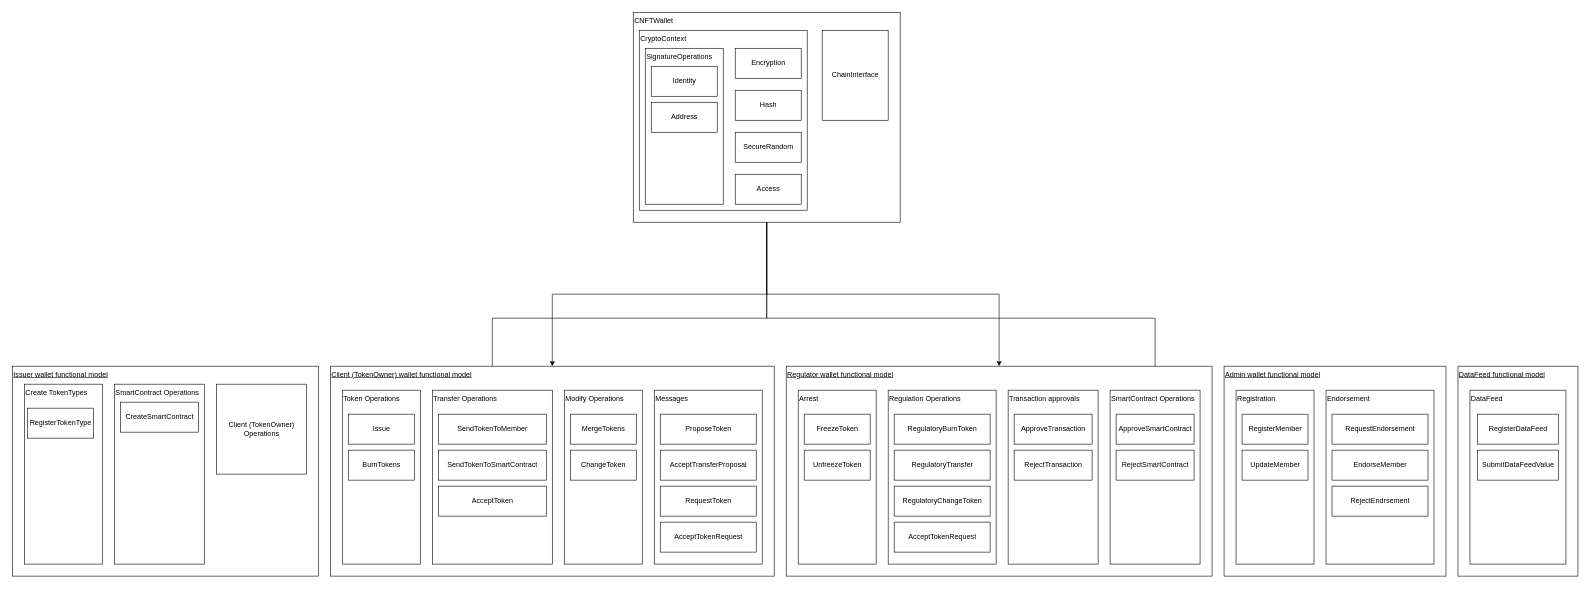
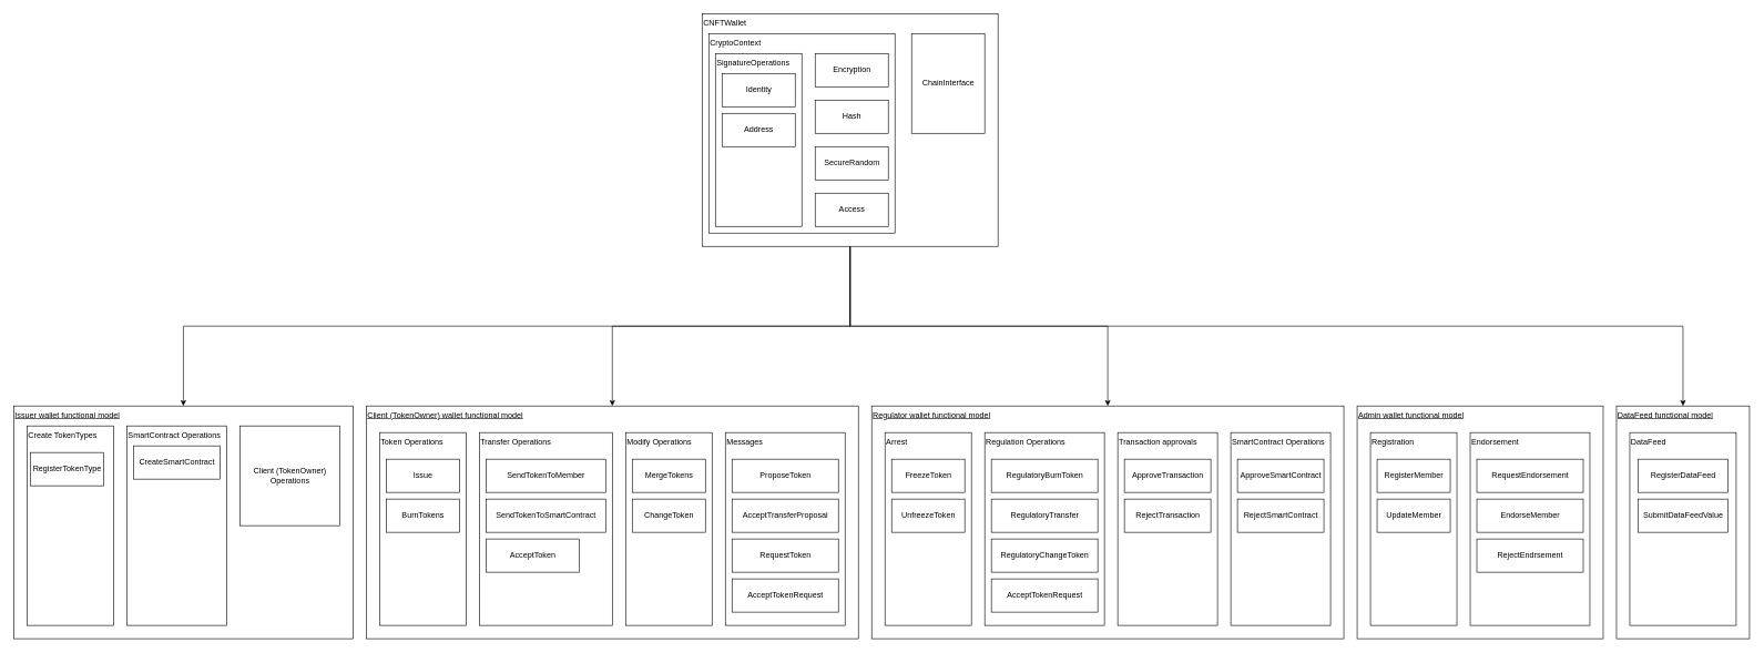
- <mxCell id="2" style="edgeStyle=orthogonalEdgeStyle;rounded=0;orthogonalLoop=1;jettySize=auto;html=1;exitX=0.5;exitY=1;exitDx=0;exitDy=0;" edge="1" parent="1" source="3" target="42"><mxGeometry relative="1" as="geometry" /></mxCell>
+ <mxCell id="2" style="edgeStyle=orthogonalEdgeStyle;rounded=0;orthogonalLoop=1;jettySize=auto;html=1;exitX=0.5;exitY=1;exitDx=0;exitDy=0;" edge="1" parent="1" source="3" target="16"><mxGeometry relative="1" as="geometry" /></mxCell>
- <mxCell id="12" style="edgeStyle=orthogonalEdgeStyle;rounded=0;orthogonalLoop=1;jettySize=auto;html=1;exitX=0.5;exitY=1;exitDx=0;exitDy=0;" edge="1" parent="1" source="3" target="36"><mxGeometry relative="1" as="geometry"><mxPoint x="1150" y="380" as="sourcePoint" /><mxPoint x="285" y="620" as="targetPoint" /></mxGeometry></mxCell>
+ <mxCell id="12" style="edgeStyle=orthogonalEdgeStyle;rounded=0;orthogonalLoop=1;jettySize=auto;html=1;exitX=0.5;exitY=1;exitDx=0;exitDy=0;entryX=0.5;entryY=0;entryDx=0;entryDy=0;" edge="1" parent="1" source="3" target="56"><mxGeometry relative="1" as="geometry"><mxPoint x="1150" y="380" as="sourcePoint" /><mxPoint x="285" y="620" as="targetPoint" /></mxGeometry></mxCell>
- <mxCell id="41" value="AcceptToken" style="html=1;container=0;" vertex="1" parent="38"><mxGeometry x="180" y="200" width="180" height="50" as="geometry" /></mxCell>
+ <mxCell id="41" value="AcceptToken" style="html=1;container=0;" vertex="1" parent="38"><mxGeometry x="180" y="200" width="140" height="50" as="geometry" /></mxCell>
